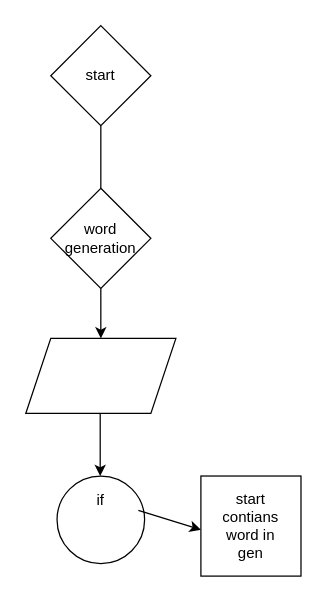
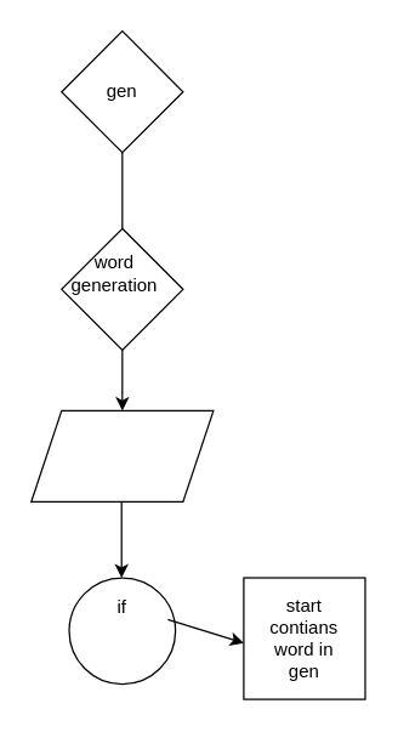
- <mxCell id="3" value="start" style="text;html=1;align=center;verticalAlign=middle;whiteSpace=wrap;rounded=0;" vertex="1" parent="1"><mxGeometry x="50" y="45" width="60" height="30" as="geometry" /></mxCell>
+ <mxCell id="3" value="gen" style="text;html=1;align=center;verticalAlign=middle;whiteSpace=wrap;rounded=0;" vertex="1" parent="1"><mxGeometry x="50" y="45" width="60" height="30" as="geometry" /></mxCell>
- <mxCell id="6" value="word generation" style="text;html=1;align=center;verticalAlign=middle;whiteSpace=wrap;rounded=0;" vertex="1" parent="1"><mxGeometry x="50" y="175" width="60" height="30" as="geometry" /></mxCell>
+ <mxCell id="6" value="word generation" style="text;html=1;align=center;verticalAlign=middle;whiteSpace=wrap;rounded=0;" vertex="1" parent="1"><mxGeometry x="45" y="165" width="60" height="30" as="geometry" /></mxCell>
